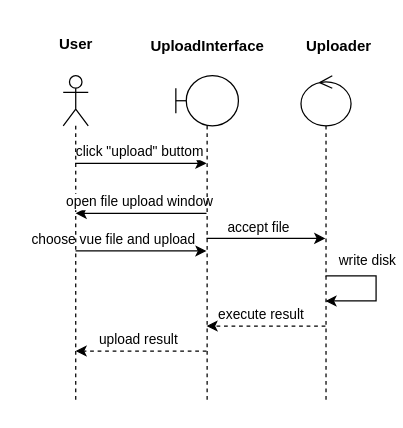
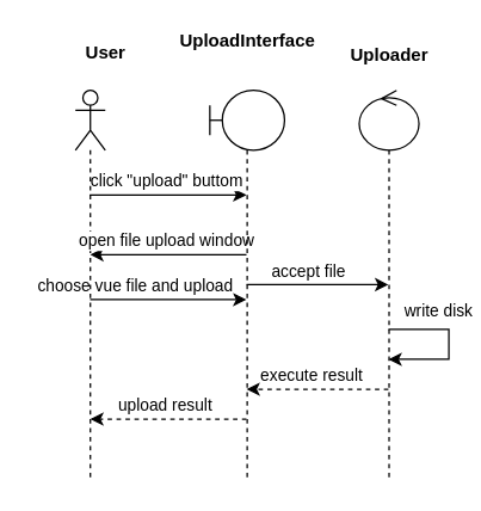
- <mxCell id="14" value="User" style="text;align=center;fontStyle=1;verticalAlign=middle;spacingLeft=3;spacingRight=3;strokeColor=none;rotatable=0;points=[[0,0.5],[1,0.5]];portConstraint=eastwest;html=1;" vertex="1" parent="1"><mxGeometry x="20" y="20" width="80" height="30" as="geometry" /></mxCell>
+ <mxCell id="14" value="User" style="text;align=center;fontStyle=1;verticalAlign=middle;spacingLeft=3;spacingRight=3;strokeColor=none;rotatable=0;points=[[0,0.5],[1,0.5]];portConstraint=eastwest;html=1;" vertex="1" parent="1"><mxGeometry x="30" y="20" width="80" height="30" as="geometry" /></mxCell>
- <mxCell id="20" value="UploadInterface" style="text;align=center;fontStyle=1;verticalAlign=middle;spacingLeft=3;spacingRight=3;strokeColor=none;rotatable=0;points=[[0,0.5],[1,0.5]];portConstraint=eastwest;html=1;" vertex="1" parent="1"><mxGeometry x="125" y="24" width="80" height="26" as="geometry" /></mxCell>
+ <mxCell id="20" value="UploadInterface" style="text;align=center;fontStyle=1;verticalAlign=middle;spacingLeft=3;spacingRight=3;strokeColor=none;rotatable=0;points=[[0,0.5],[1,0.5]];portConstraint=eastwest;html=1;" vertex="1" parent="1"><mxGeometry x="125" y="14" width="80" height="26" as="geometry" /></mxCell>
- <mxCell id="21" value="Uploader" style="text;align=center;fontStyle=1;verticalAlign=middle;spacingLeft=3;spacingRight=3;strokeColor=none;rotatable=0;points=[[0,0.5],[1,0.5]];portConstraint=eastwest;html=1;" vertex="1" parent="1"><mxGeometry x="230" y="24" width="80" height="26" as="geometry" /></mxCell>
+ <mxCell id="21" value="Uploader" style="text;align=center;fontStyle=1;verticalAlign=middle;spacingLeft=3;spacingRight=3;strokeColor=none;rotatable=0;points=[[0,0.5],[1,0.5]];portConstraint=eastwest;html=1;" vertex="1" parent="1"><mxGeometry x="220" y="24" width="80" height="26" as="geometry" /></mxCell>
